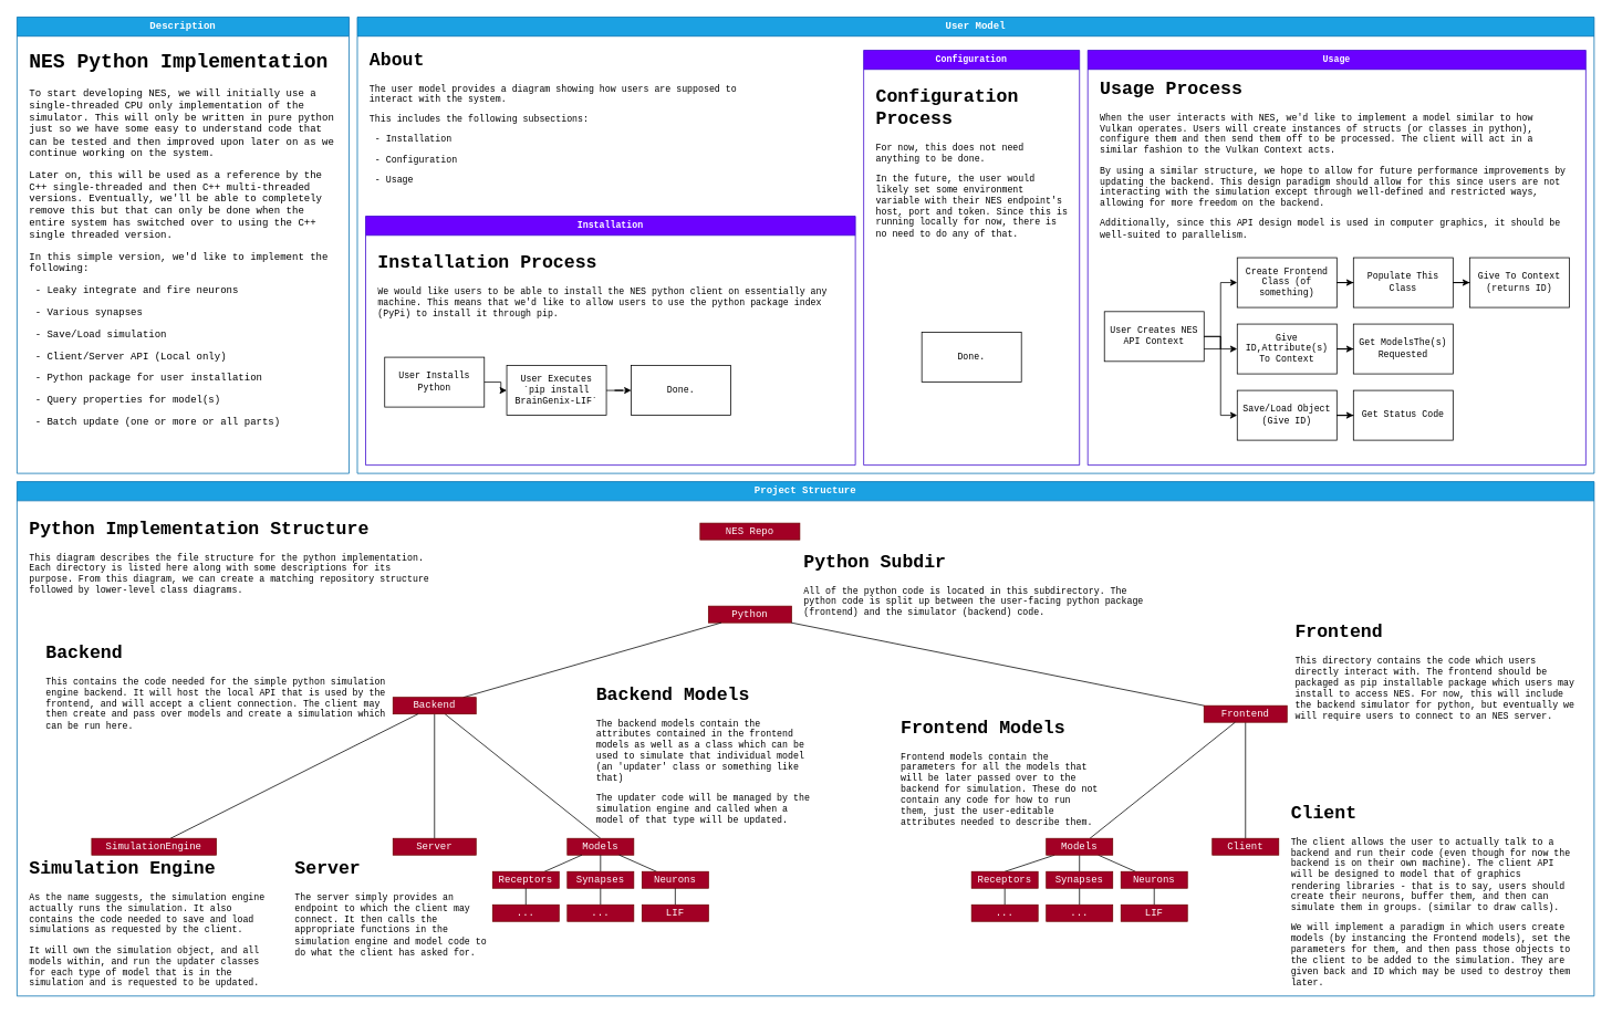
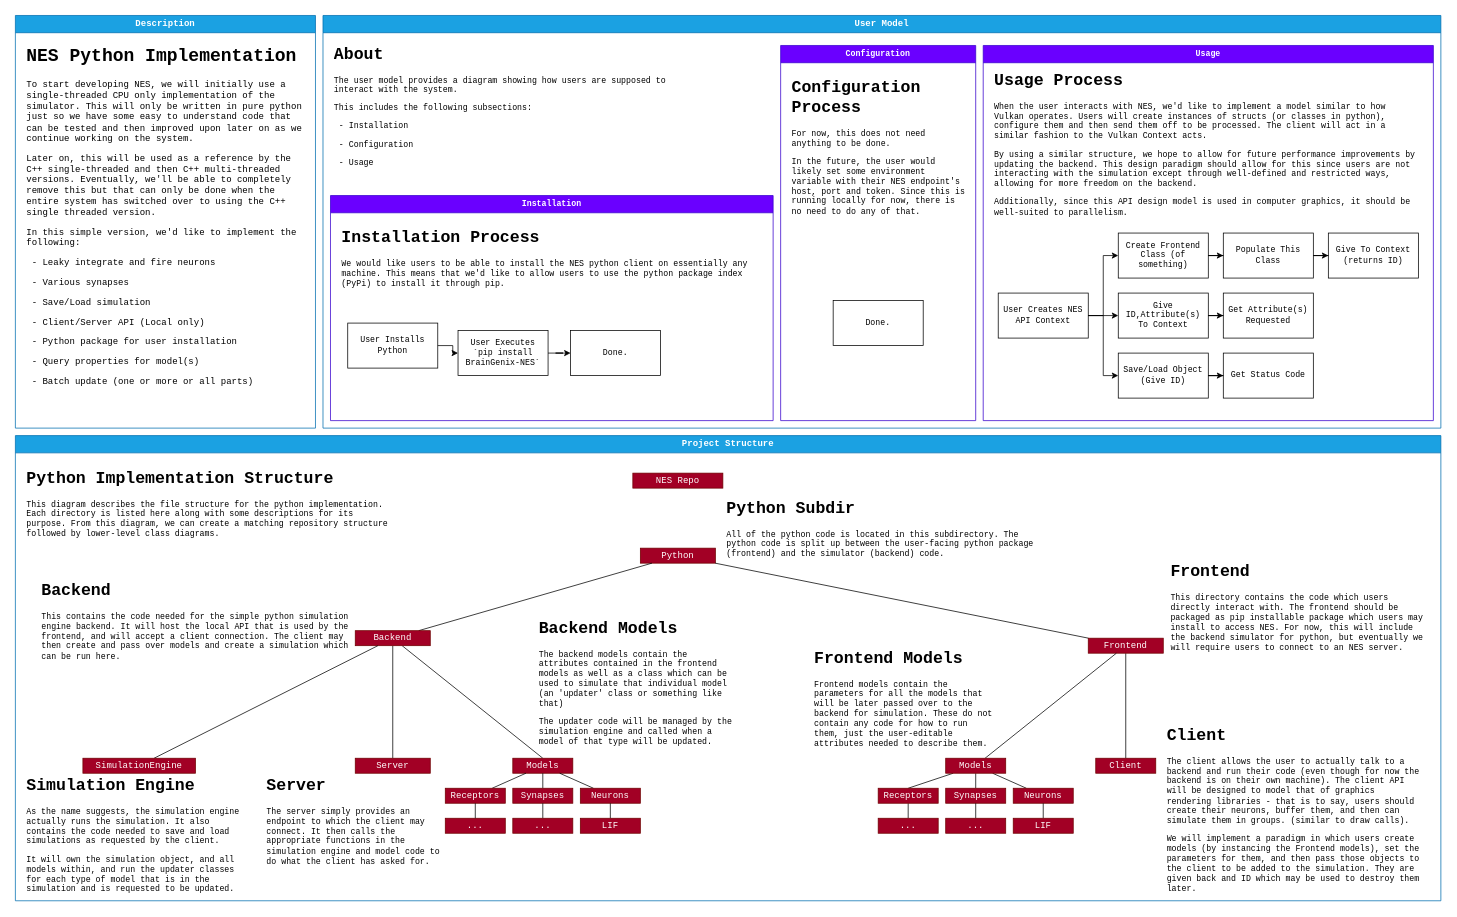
- <mxCell id="73" value="User Creates NES API Context" style="rounded=0;whiteSpace=wrap;html=1;fontFamily=Courier New;fontSize=11;fontColor=default;fillColor=none;gradientColor=none;" vertex="1" parent="67"><mxGeometry x="20" y="315" width="120" height="60" as="geometry" /></mxCell>
+ <mxCell id="73" value="User Creates NES API Context" style="rounded=0;whiteSpace=wrap;html=1;fontFamily=Courier New;fontSize=11;fontColor=default;fillColor=none;gradientColor=none;" vertex="1" parent="67"><mxGeometry x="20" y="330" width="120" height="60" as="geometry" /></mxCell>
- <mxCell id="81" value="Get ModelsThe(s) Requested" style="rounded=0;whiteSpace=wrap;html=1;fontFamily=Courier New;fontSize=11;fontColor=default;fillColor=none;gradientColor=none;" vertex="1" parent="67"><mxGeometry x="320" y="330" width="120" height="60" as="geometry" /></mxCell>
+ <mxCell id="81" value="Get Attribute(s) Requested" style="rounded=0;whiteSpace=wrap;html=1;fontFamily=Courier New;fontSize=11;fontColor=default;fillColor=none;gradientColor=none;" vertex="1" parent="67"><mxGeometry x="320" y="330" width="120" height="60" as="geometry" /></mxCell>
- <mxCell id="61" value="User Executes `pip install BrainGenix-LIF`" style="rounded=0;whiteSpace=wrap;html=1;fontFamily=Courier New;fontSize=11;fontColor=default;fillColor=none;gradientColor=none;" vertex="1" parent="56"><mxGeometry x="170" y="180" width="120" height="60" as="geometry" /></mxCell>
+ <mxCell id="61" value="User Executes `pip install BrainGenix-NES`" style="rounded=0;whiteSpace=wrap;html=1;fontFamily=Courier New;fontSize=11;fontColor=default;fillColor=none;gradientColor=none;" vertex="1" parent="56"><mxGeometry x="170" y="180" width="120" height="60" as="geometry" /></mxCell>
